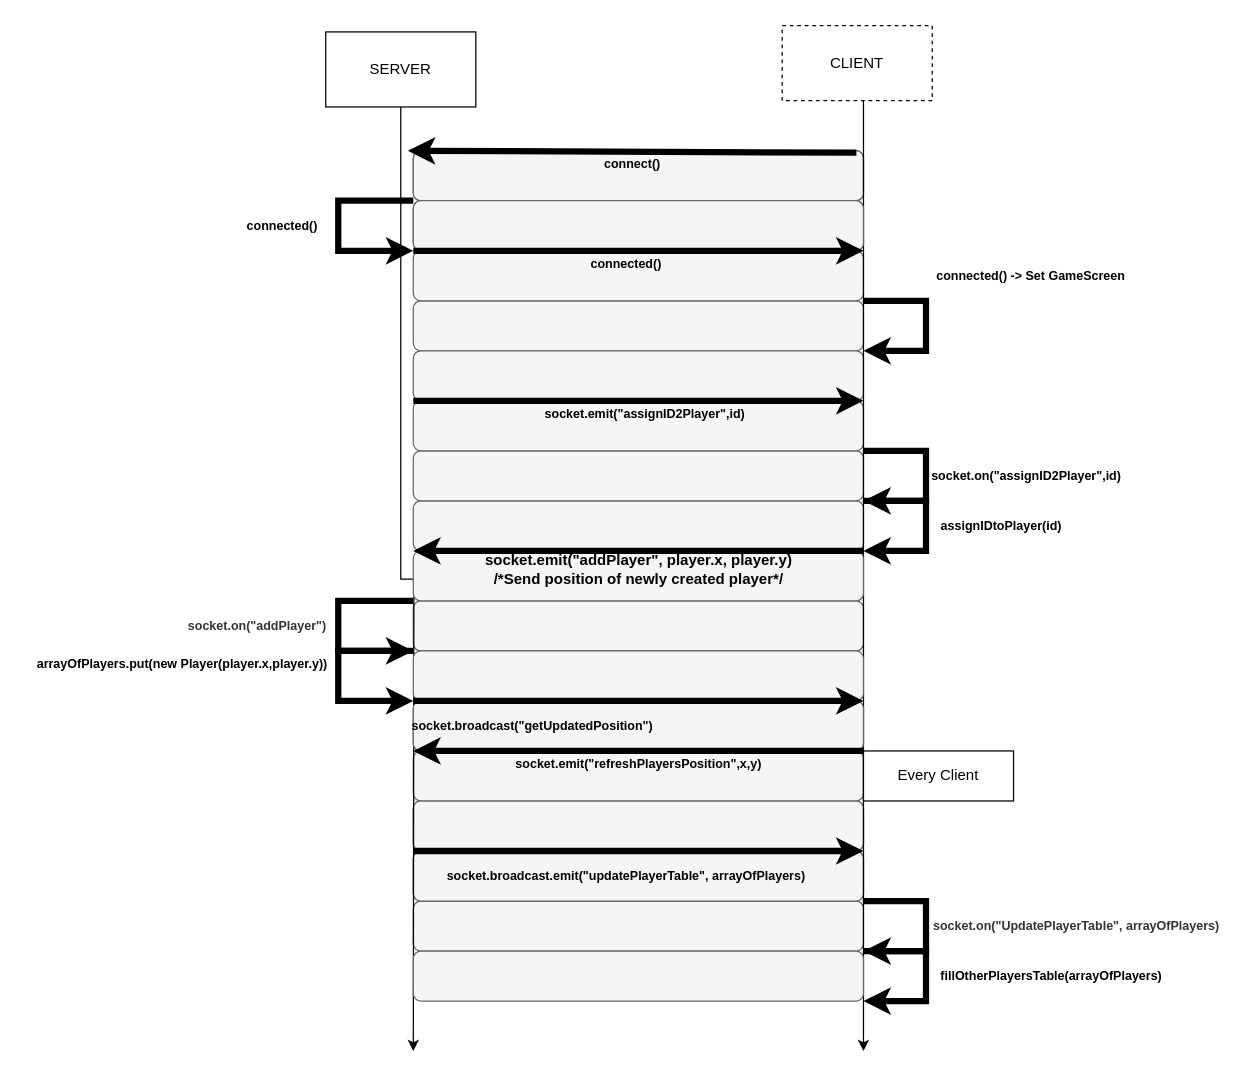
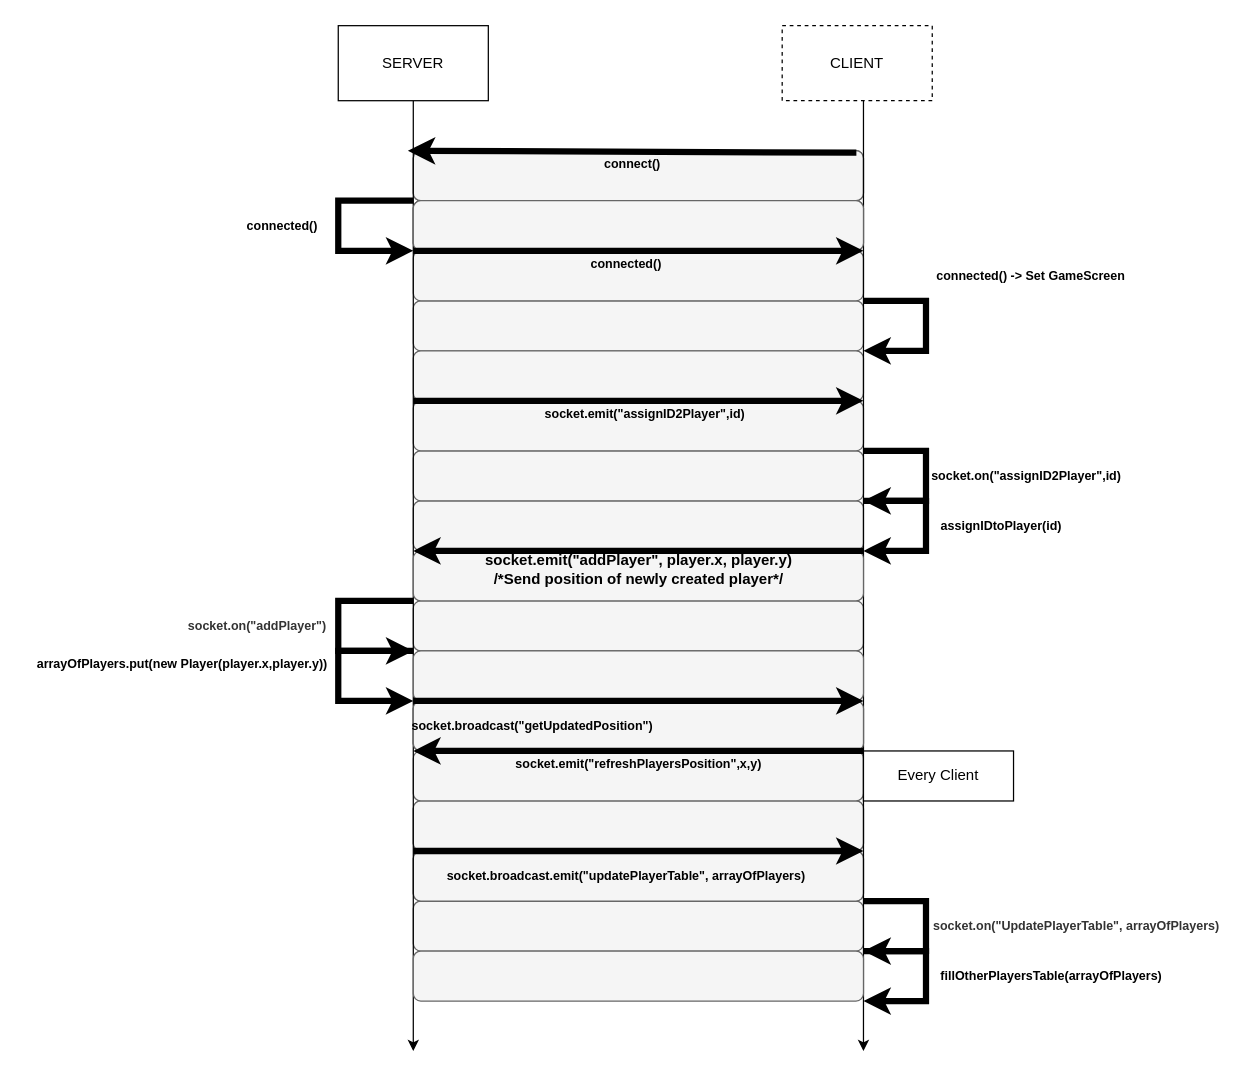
- <mxCell id="20" value="SERVER" style="rounded=0;whiteSpace=wrap;html=1;" parent="1" vertex="1"><mxGeometry x="260" y="25" width="120" height="60" as="geometry" /></mxCell>
+ <mxCell id="20" value="SERVER" style="rounded=0;whiteSpace=wrap;html=1;" parent="1" vertex="1"><mxGeometry y="20" width="120" height="60" as="geometry" x="270" /></mxCell>
